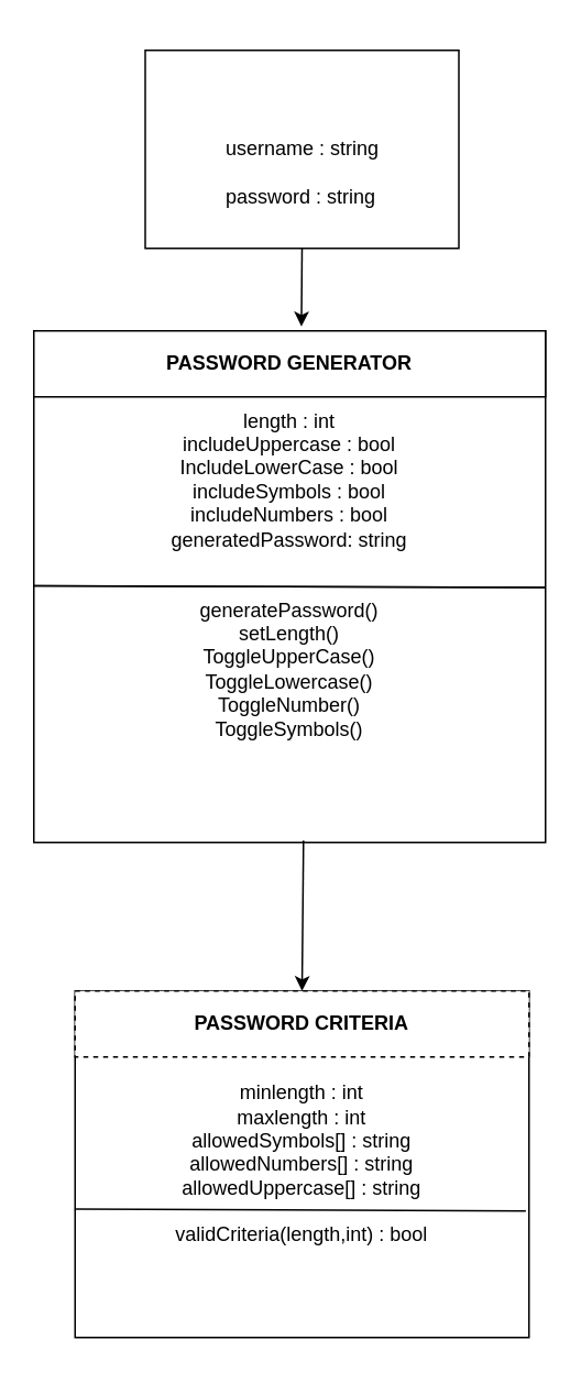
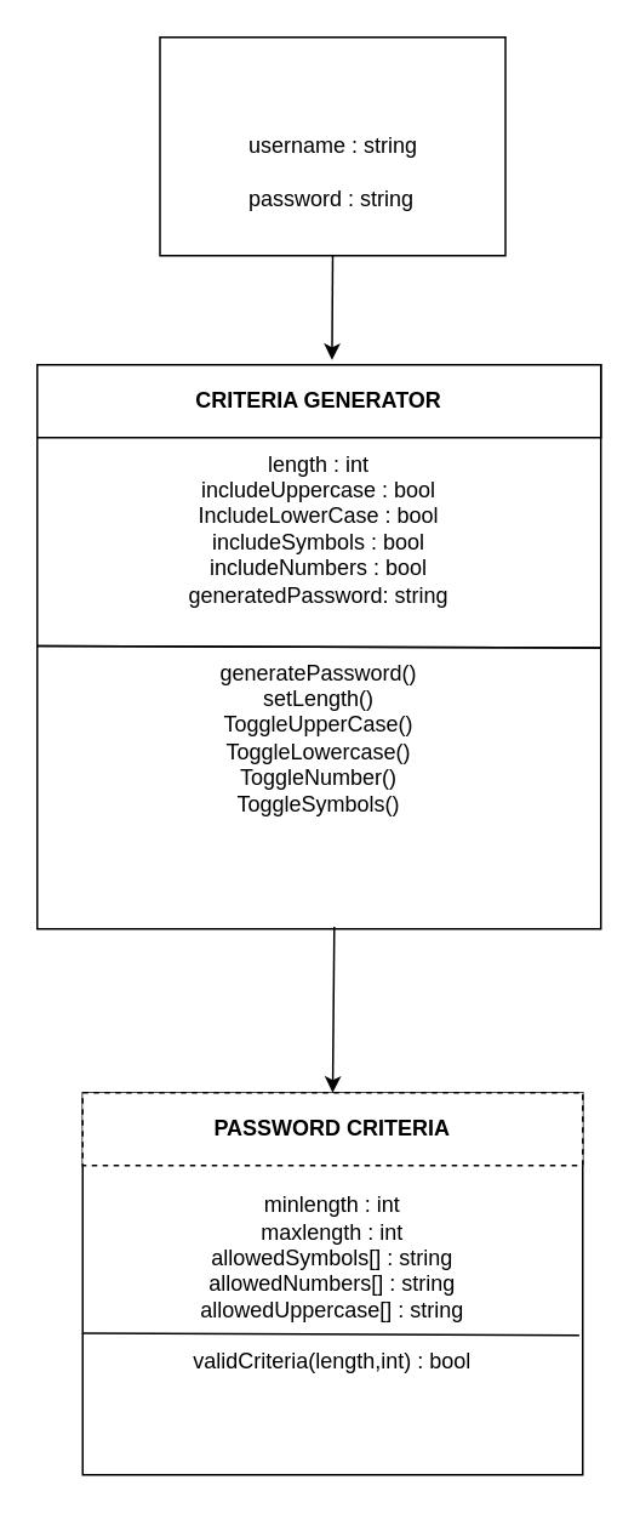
- <mxCell id="2" value="&lt;div style=&quot;text-align: justify;&quot;&gt;&lt;br&gt;&lt;/div&gt;&lt;div style=&quot;text-align: justify;&quot;&gt;&lt;br&gt;&lt;/div&gt;&lt;div style=&quot;text-align: justify;&quot;&gt;username : string&lt;/div&gt;&lt;div style=&quot;text-align: justify;&quot;&gt;&lt;br&gt;&lt;/div&gt;&lt;div style=&quot;text-align: justify;&quot;&gt;password : string&lt;/div&gt;" style="rounded=0;whiteSpace=wrap;html=1;" vertex="1" parent="1"><mxGeometry x="87.5" y="30" width="190" height="120" as="geometry" /></mxCell>
+ <mxCell id="2" value="&lt;div style=&quot;text-align: justify;&quot;&gt;&lt;br&gt;&lt;/div&gt;&lt;div style=&quot;text-align: justify;&quot;&gt;&lt;br&gt;&lt;/div&gt;&lt;div style=&quot;text-align: justify;&quot;&gt;username : string&lt;/div&gt;&lt;div style=&quot;text-align: justify;&quot;&gt;&lt;br&gt;&lt;/div&gt;&lt;div style=&quot;text-align: justify;&quot;&gt;password : string&lt;/div&gt;" style="rounded=0;whiteSpace=wrap;html=1;" vertex="1" parent="1"><mxGeometry x="87.5" y="20" width="190" height="120" as="geometry" /></mxCell>
- <mxCell id="4" value="&lt;b&gt;PASSWORD GENERATOR&lt;/b&gt;" style="rounded=0;whiteSpace=wrap;html=1;" vertex="1" parent="1"><mxGeometry x="20" y="200" width="310" height="40" as="geometry" /></mxCell>
+ <mxCell id="4" value="&lt;b&gt;CRITERIA GENERATOR&lt;/b&gt;" style="rounded=0;whiteSpace=wrap;html=1;" vertex="1" parent="1"><mxGeometry x="20" y="200" width="310" height="40" as="geometry" /></mxCell>
